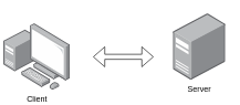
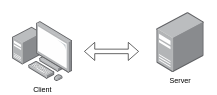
- <mxCell id="3" value="Client" style="points=[];aspect=fixed;html=1;align=center;shadow=0;dashed=0;image;image=img/lib/allied_telesis/computer_and_terminals/Personal_Computer_with_Server.svg;" vertex="1" parent="1"><mxGeometry x="5" y="35" width="100" height="100" as="geometry" /></mxCell>
+ <mxCell id="3" value="Client" style="points=[];aspect=fixed;html=1;align=center;shadow=0;dashed=0;image;image=img/lib/allied_telesis/computer_and_terminals/Personal_Computer_with_Server.svg;" vertex="1" parent="1"><mxGeometry x="20" y="35" width="100" height="100" as="geometry" /></mxCell>
